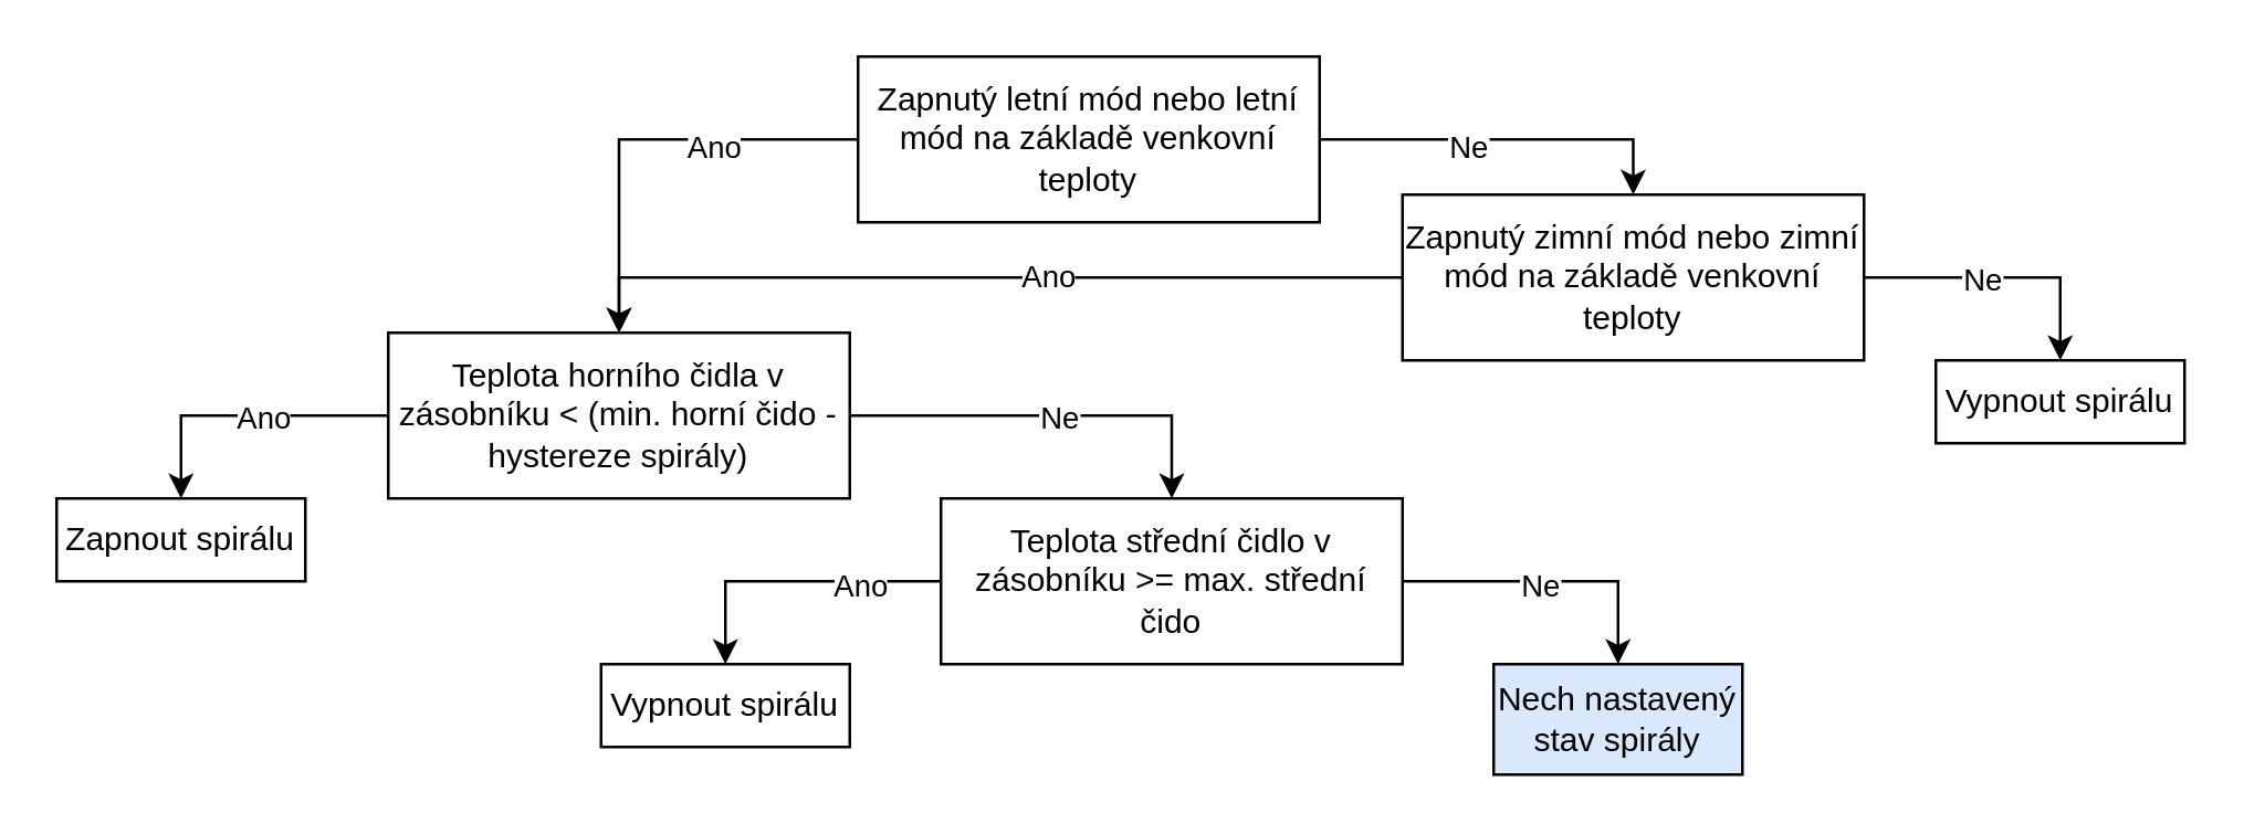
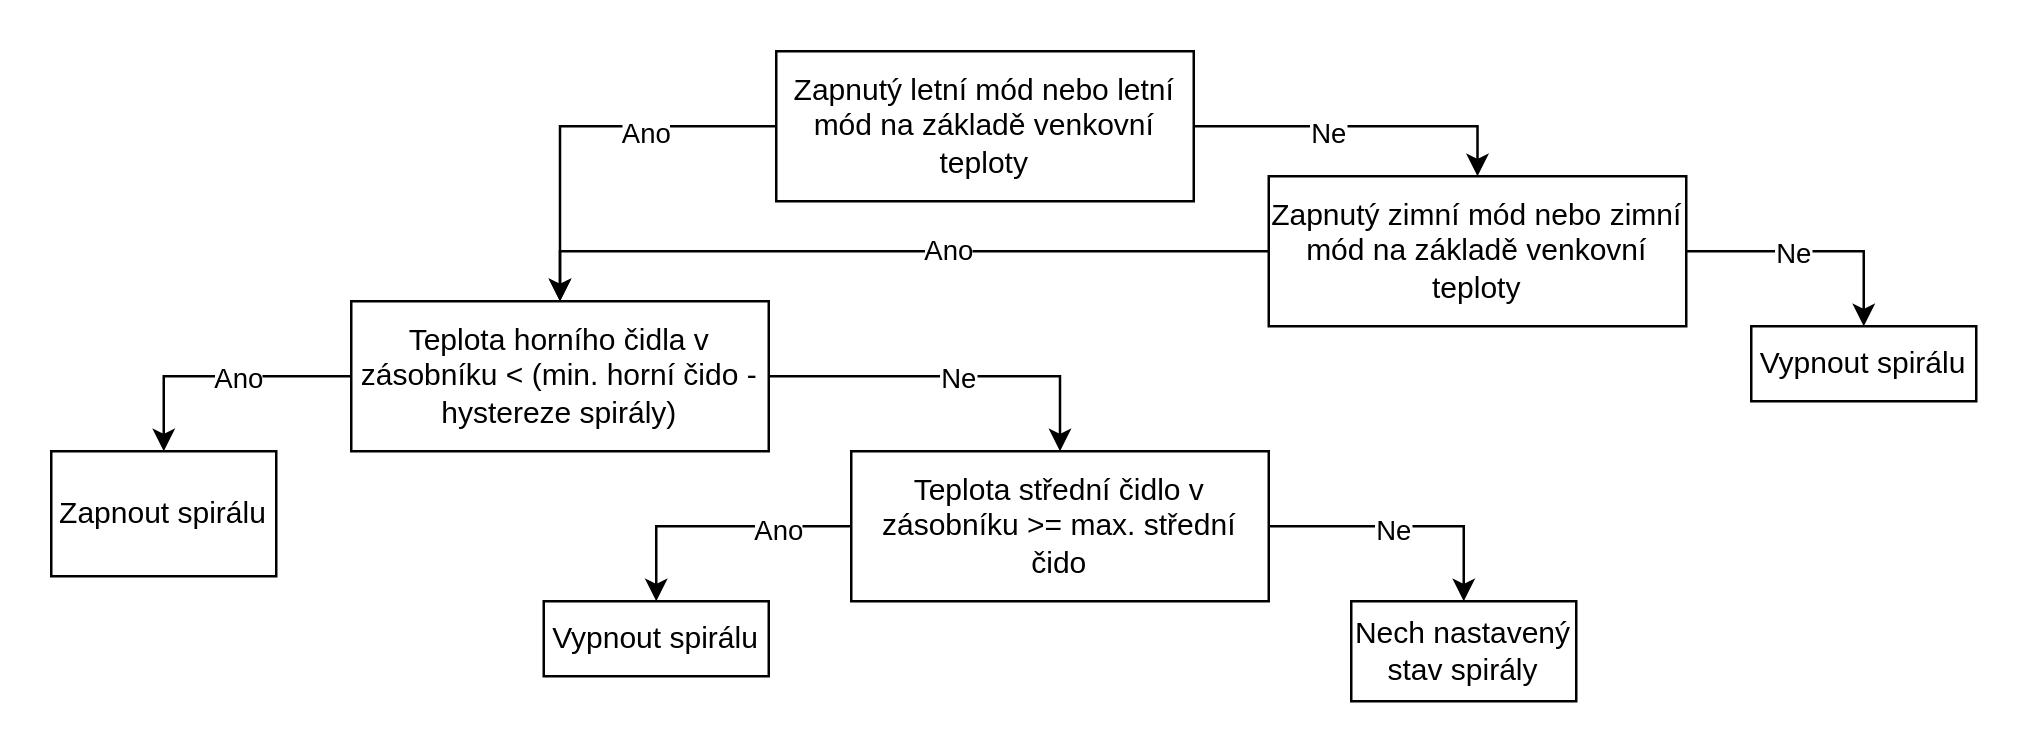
- <mxCell id="12" value="Zapnout spirálu" style="rounded=0;whiteSpace=wrap;html=1;" vertex="1" parent="1"><mxGeometry x="20" y="180" width="90" height="30" as="geometry" /></mxCell>
+ <mxCell id="12" value="Zapnout spirálu" style="rounded=0;whiteSpace=wrap;html=1;" vertex="1" parent="1"><mxGeometry x="20" y="180" width="90" height="50" as="geometry" /></mxCell>
- <mxCell id="19" value="Nech nastavený stav spirály" style="rounded=0;whiteSpace=wrap;html=1;fillColor=#dae8fc;" vertex="1" parent="1"><mxGeometry x="540" y="240" width="90" height="40" as="geometry" /></mxCell>
+ <mxCell id="19" value="Nech nastavený stav spirály" style="rounded=0;whiteSpace=wrap;html=1;" vertex="1" parent="1"><mxGeometry x="540" y="240" width="90" height="40" as="geometry" /></mxCell>
